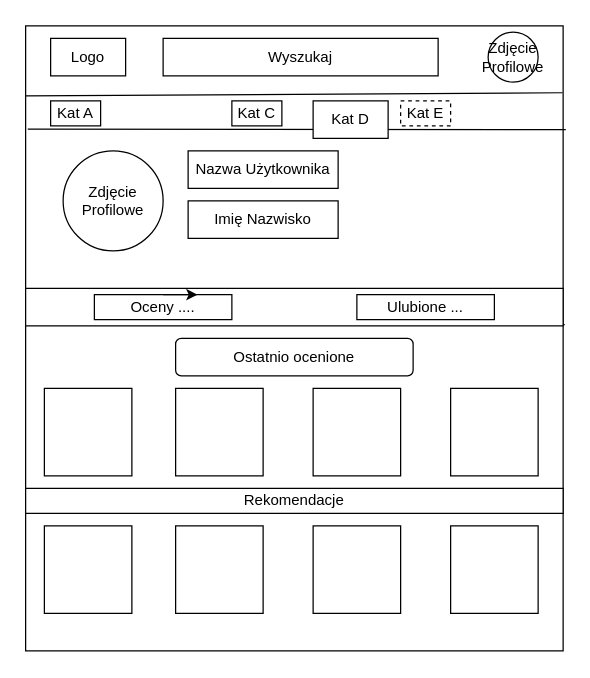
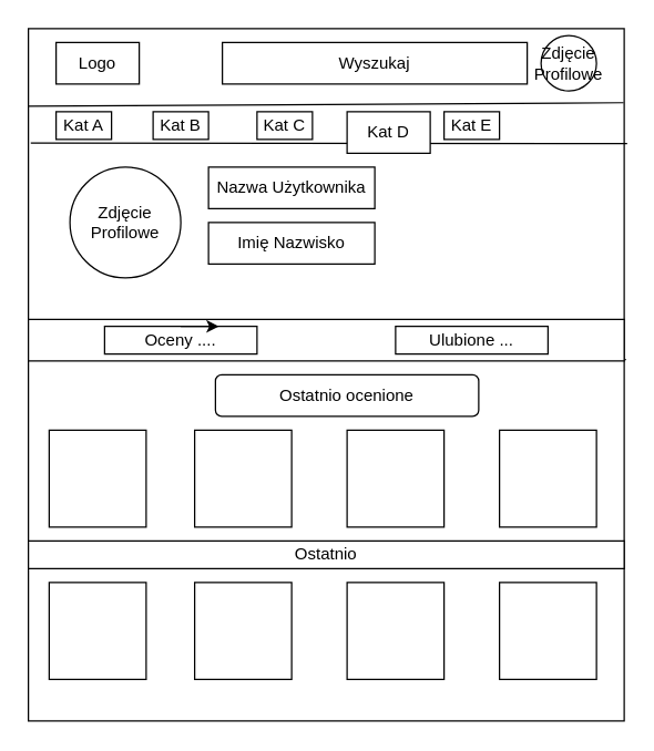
- <mxCell id="3" value="Wyszukaj" style="rounded=0;whiteSpace=wrap;html=1;" vertex="1" parent="1"><mxGeometry x="130" y="30" width="220" height="30" as="geometry" /></mxCell>
+ <mxCell id="3" value="Wyszukaj" style="rounded=0;whiteSpace=wrap;html=1;" vertex="1" parent="1"><mxGeometry x="160" y="30" width="220" height="30" as="geometry" /></mxCell>
+ <mxCell id="9" value="Kat B" style="rounded=0;whiteSpace=wrap;html=1;" vertex="1" parent="1"><mxGeometry x="110" y="80" width="40" height="20" as="geometry" /></mxCell>
- <mxCell id="12" value="Kat E" style="rounded=0;whiteSpace=wrap;html=1;dashed=1;" vertex="1" parent="1"><mxGeometry x="320" y="80" width="40" height="20" as="geometry" /></mxCell>
+ <mxCell id="12" value="Kat E" style="rounded=0;whiteSpace=wrap;html=1;" vertex="1" parent="1"><mxGeometry x="320" y="80" width="40" height="20" as="geometry" /></mxCell>
- <mxCell id="13" value="Ostatnio ocenione" style="rounded=1;whiteSpace=wrap;html=1;" vertex="1" parent="1"><mxGeometry x="140" y="270" width="190" height="30" as="geometry" /></mxCell>
+ <mxCell id="13" value="Ostatnio ocenione" style="rounded=1;whiteSpace=wrap;html=1;" vertex="1" parent="1"><mxGeometry x="155" y="270" width="190" height="30" as="geometry" /></mxCell>
- <mxCell id="25" value="Rekomendacje" style="rounded=0;whiteSpace=wrap;html=1;" vertex="1" parent="1"><mxGeometry x="20" y="390" width="430" height="20" as="geometry" /></mxCell>
+ <mxCell id="25" value="Ostatnio" style="rounded=0;whiteSpace=wrap;html=1;" vertex="1" parent="1"><mxGeometry x="20" y="390" width="430" height="20" as="geometry" /></mxCell>
